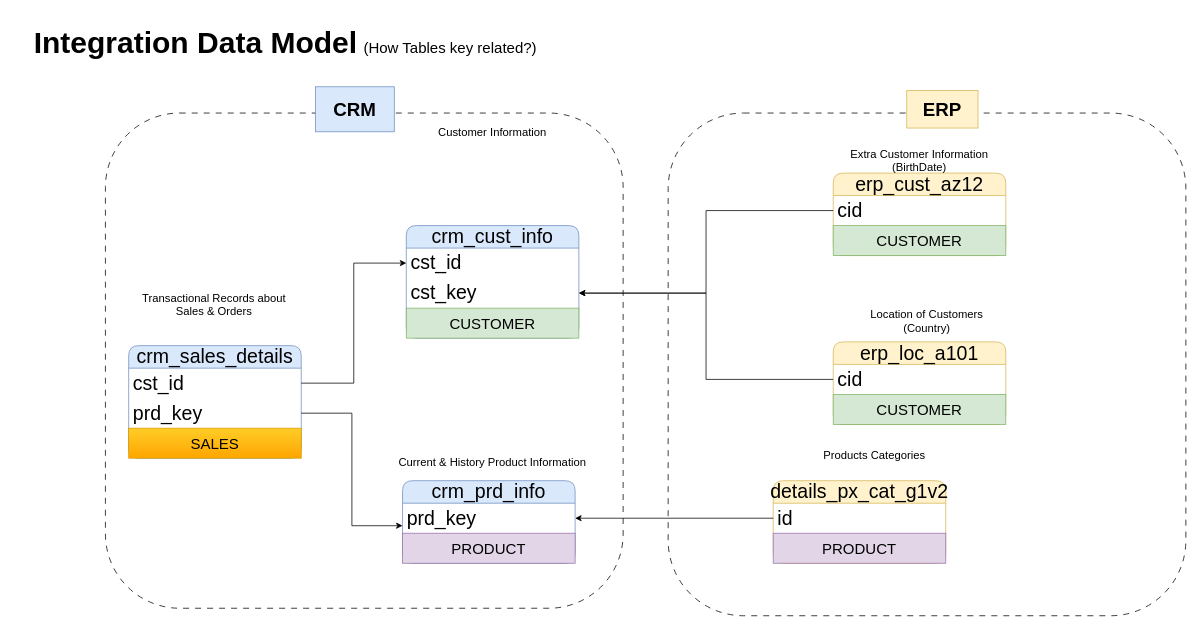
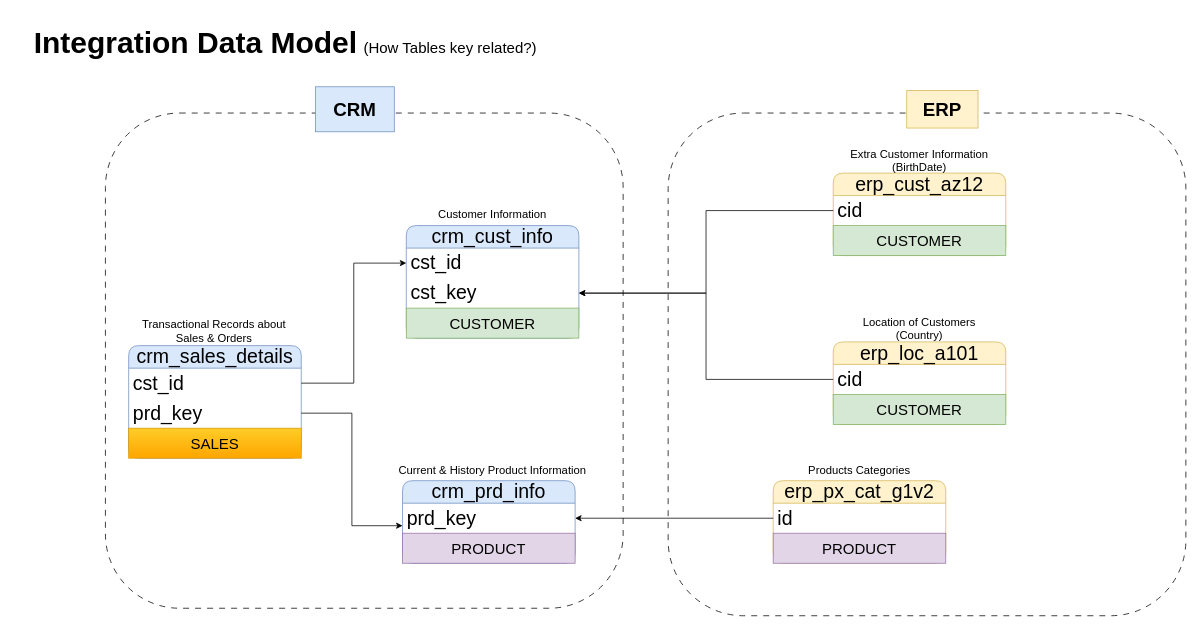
- <mxCell id="9" value="&lt;font style=&quot;font-size: 15px;&quot;&gt;Customer Information&lt;/font&gt;" style="text;html=1;align=center;verticalAlign=middle;whiteSpace=wrap;rounded=0;" vertex="1" parent="1"><mxGeometry x="551" y="160" width="210" height="30" as="geometry" /></mxCell>
+ <mxCell id="9" value="&lt;font style=&quot;font-size: 15px;&quot;&gt;Customer Information&lt;/font&gt;" style="text;html=1;align=center;verticalAlign=middle;whiteSpace=wrap;rounded=0;" vertex="1" parent="1"><mxGeometry x="551" y="270" width="210" height="30" as="geometry" /></mxCell>
- <mxCell id="18" value="&lt;font style=&quot;font-size: 15px;&quot;&gt;Transactional Records about Sales &amp;amp; Orders&lt;/font&gt;" style="text;html=1;align=center;verticalAlign=middle;whiteSpace=wrap;rounded=0;" vertex="1" parent="1"><mxGeometry x="170" y="390" width="230" height="30" as="geometry" /></mxCell>
+ <mxCell id="18" value="&lt;font style=&quot;font-size: 15px;&quot;&gt;Transactional Records about Sales &amp;amp; Orders&lt;/font&gt;" style="text;html=1;align=center;verticalAlign=middle;whiteSpace=wrap;rounded=0;" vertex="1" parent="1"><mxGeometry x="170" y="425" width="230" height="30" as="geometry" /></mxCell>
- <mxCell id="29" value="&lt;font style=&quot;font-size: 15px;&quot;&gt;Location of Customers (Country)&lt;/font&gt;" style="text;html=1;align=center;verticalAlign=middle;whiteSpace=wrap;rounded=0;" vertex="1" parent="1"><mxGeometry x="1130" y="412" width="210" height="30" as="geometry" /></mxCell>
+ <mxCell id="29" value="&lt;font style=&quot;font-size: 15px;&quot;&gt;Location of Customers (Country)&lt;/font&gt;" style="text;html=1;align=center;verticalAlign=middle;whiteSpace=wrap;rounded=0;" vertex="1" parent="1"><mxGeometry x="1120" y="422" width="210" height="30" as="geometry" /></mxCell>
- <mxCell id="34" value="&lt;span style=&quot;font-size: 15px;&quot;&gt;Products Categories&lt;/span&gt;" style="text;html=1;align=center;verticalAlign=middle;whiteSpace=wrap;rounded=0;" vertex="1" parent="1"><mxGeometry x="1060" y="590" width="210" height="30" as="geometry" /></mxCell>
+ <mxCell id="34" value="&lt;span style=&quot;font-size: 15px;&quot;&gt;Products Categories&lt;/span&gt;" style="text;html=1;align=center;verticalAlign=middle;whiteSpace=wrap;rounded=0;" vertex="1" parent="1"><mxGeometry x="1040" y="610" width="210" height="30" as="geometry" /></mxCell>
- <mxCell id="13" value="&lt;font style=&quot;font-size: 15px;&quot;&gt;Current &amp;amp; History Product Information&lt;/font&gt;" style="text;html=1;align=center;verticalAlign=middle;whiteSpace=wrap;rounded=0;" vertex="1" parent="1"><mxGeometry x="486" y="600" width="340" height="30" as="geometry" /></mxCell>
+ <mxCell id="13" value="&lt;font style=&quot;font-size: 15px;&quot;&gt;Current &amp;amp; History Product Information&lt;/font&gt;" style="text;html=1;align=center;verticalAlign=middle;whiteSpace=wrap;rounded=0;" vertex="1" parent="1"><mxGeometry x="486" y="610" width="340" height="30" as="geometry" /></mxCell>
- <mxCell id="31" value="details_px_cat_g1v2" style="swimlane;fontStyle=0;childLayout=stackLayout;horizontal=1;startSize=30;horizontalStack=0;resizeParent=1;resizeParentMax=0;resizeLast=0;collapsible=1;marginBottom=0;whiteSpace=wrap;html=1;rounded=1;fillColor=#fff2cc;strokeColor=#d6b656;fontSize=26;align=center;" vertex="1" parent="1"><mxGeometry x="1030" y="640" width="230" height="110" as="geometry" /></mxCell>
+ <mxCell id="31" value="erp_px_cat_g1v2" style="swimlane;fontStyle=0;childLayout=stackLayout;horizontal=1;startSize=30;horizontalStack=0;resizeParent=1;resizeParentMax=0;resizeLast=0;collapsible=1;marginBottom=0;whiteSpace=wrap;html=1;rounded=1;fillColor=#fff2cc;strokeColor=#d6b656;fontSize=26;align=center;" vertex="1" parent="1"><mxGeometry x="1030" y="640" width="230" height="110" as="geometry" /></mxCell>
